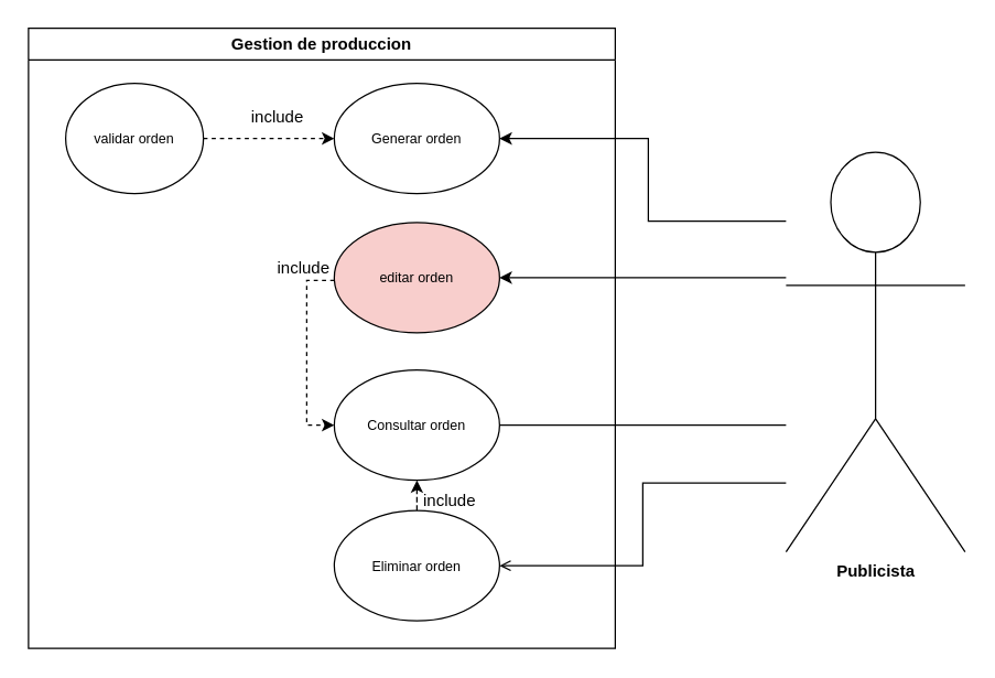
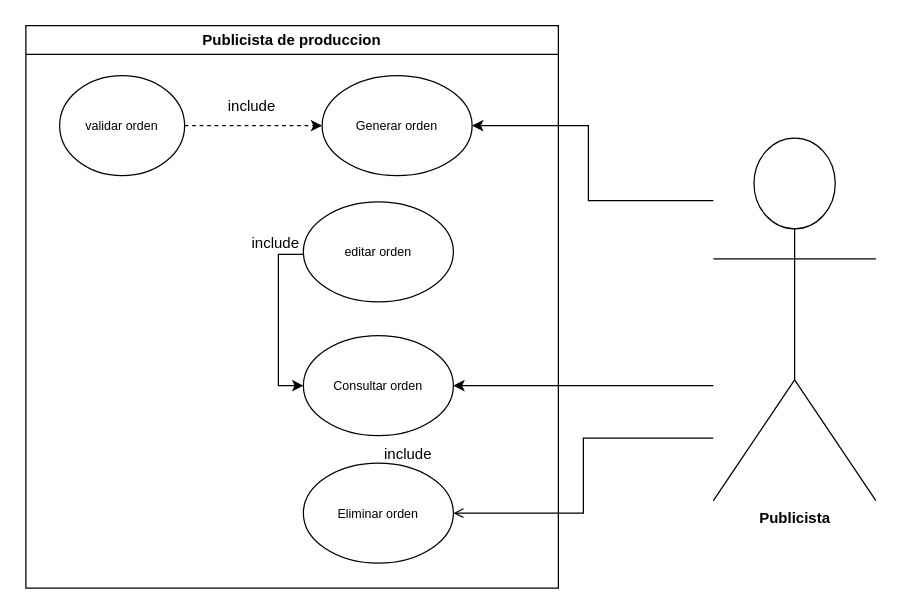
- <mxCell id="7" value="Gestion de produccion" style="swimlane;whiteSpace=wrap;html=1;" vertex="1" parent="1"><mxGeometry x="20" y="20" width="426" height="450" as="geometry" /></mxCell>
+ <mxCell id="7" value="Publicista de produccion" style="swimlane;whiteSpace=wrap;html=1;" vertex="1" parent="1"><mxGeometry x="20" y="20" width="426" height="450" as="geometry" /></mxCell>
- <mxCell id="8" value="&lt;font size=&quot;1&quot;&gt;Generar orden&lt;/font&gt;" style="ellipse;whiteSpace=wrap;html=1;" vertex="1" parent="7"><mxGeometry x="222" y="40" width="120" height="80" as="geometry" /></mxCell>
+ <mxCell id="8" value="&lt;font size=&quot;1&quot;&gt;Generar orden&lt;/font&gt;" style="ellipse;whiteSpace=wrap;html=1;" vertex="1" parent="7"><mxGeometry x="237" y="40" width="120" height="80" as="geometry" /></mxCell>
- <mxCell id="10" value="&lt;font size=&quot;1&quot;&gt;editar orden&lt;/font&gt;" style="ellipse;whiteSpace=wrap;html=1;fillColor=#f8cecc;" vertex="1" parent="7"><mxGeometry x="222" y="141" width="120" height="80" as="geometry" /></mxCell>
+ <mxCell id="10" value="&lt;font size=&quot;1&quot;&gt;editar orden&lt;/font&gt;" style="ellipse;whiteSpace=wrap;html=1;" vertex="1" parent="7"><mxGeometry x="222" y="141" width="120" height="80" as="geometry" /></mxCell>
- <mxCell id="3" style="edgeStyle=orthogonalEdgeStyle;rounded=0;orthogonalLoop=1;jettySize=auto;html=1;entryX=1;entryY=0.5;entryDx=0;entryDy=0;" edge="1" parent="1" source="6" target="10"><mxGeometry relative="1" as="geometry"><Array as="points"><mxPoint x="540" y="201" /><mxPoint x="540" y="201" /></Array></mxGeometry></mxCell>
- <mxCell id="9" style="edgeStyle=orthogonalEdgeStyle;rounded=0;orthogonalLoop=1;jettySize=auto;html=1;entryX=0;entryY=0.5;entryDx=0;entryDy=0;dashed=1;" edge="1" parent="7" source="10" target="11"><mxGeometry relative="1" as="geometry"><Array as="points"><mxPoint x="202" y="183" /><mxPoint x="202" y="288" /></Array></mxGeometry></mxCell>
+ <mxCell id="9" style="edgeStyle=orthogonalEdgeStyle;rounded=0;orthogonalLoop=1;jettySize=auto;html=1;entryX=0;entryY=0.5;entryDx=0;entryDy=0;dashed=0;" edge="1" parent="7" source="10" target="11"><mxGeometry relative="1" as="geometry"><Array as="points"><mxPoint x="202" y="183" /><mxPoint x="202" y="288" /></Array></mxGeometry></mxCell>
- <mxCell id="4" style="edgeStyle=orthogonalEdgeStyle;rounded=0;orthogonalLoop=1;jettySize=auto;html=1;entryX=1;entryY=0.5;entryDx=0;entryDy=0;endArrow=none;" edge="1" parent="1" source="6" target="11"><mxGeometry relative="1" as="geometry"><Array as="points"><mxPoint x="540" y="308" /><mxPoint x="540" y="308" /></Array></mxGeometry></mxCell>
+ <mxCell id="4" style="edgeStyle=orthogonalEdgeStyle;rounded=0;orthogonalLoop=1;jettySize=auto;html=1;entryX=1;entryY=0.5;entryDx=0;entryDy=0;" edge="1" parent="1" source="6" target="11"><mxGeometry relative="1" as="geometry"><Array as="points"><mxPoint x="540" y="308" /><mxPoint x="540" y="308" /></Array></mxGeometry></mxCell>
- <mxCell id="12" style="edgeStyle=orthogonalEdgeStyle;rounded=0;orthogonalLoop=1;jettySize=auto;html=1;dashed=1;" edge="1" parent="7" source="13" target="11"><mxGeometry relative="1" as="geometry" /></mxCell>
